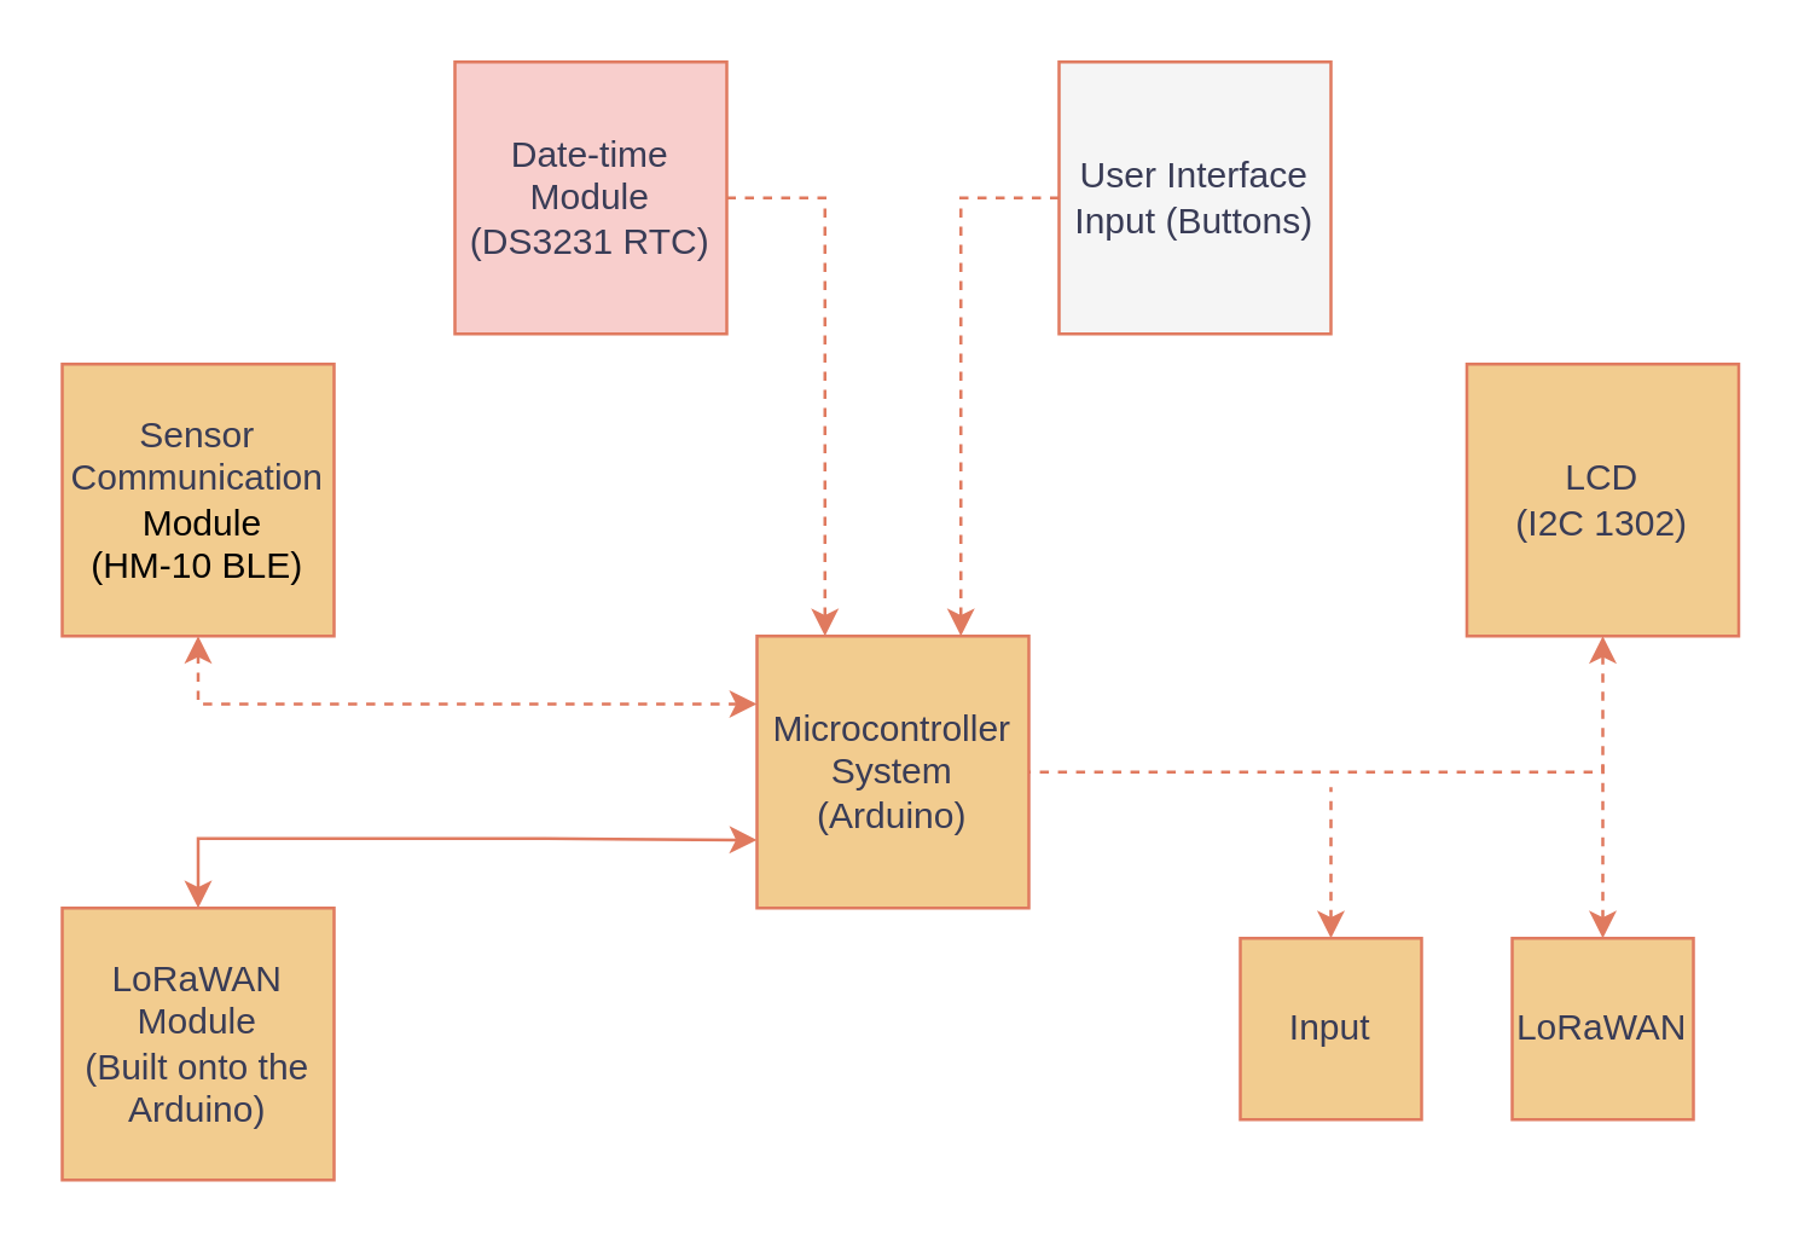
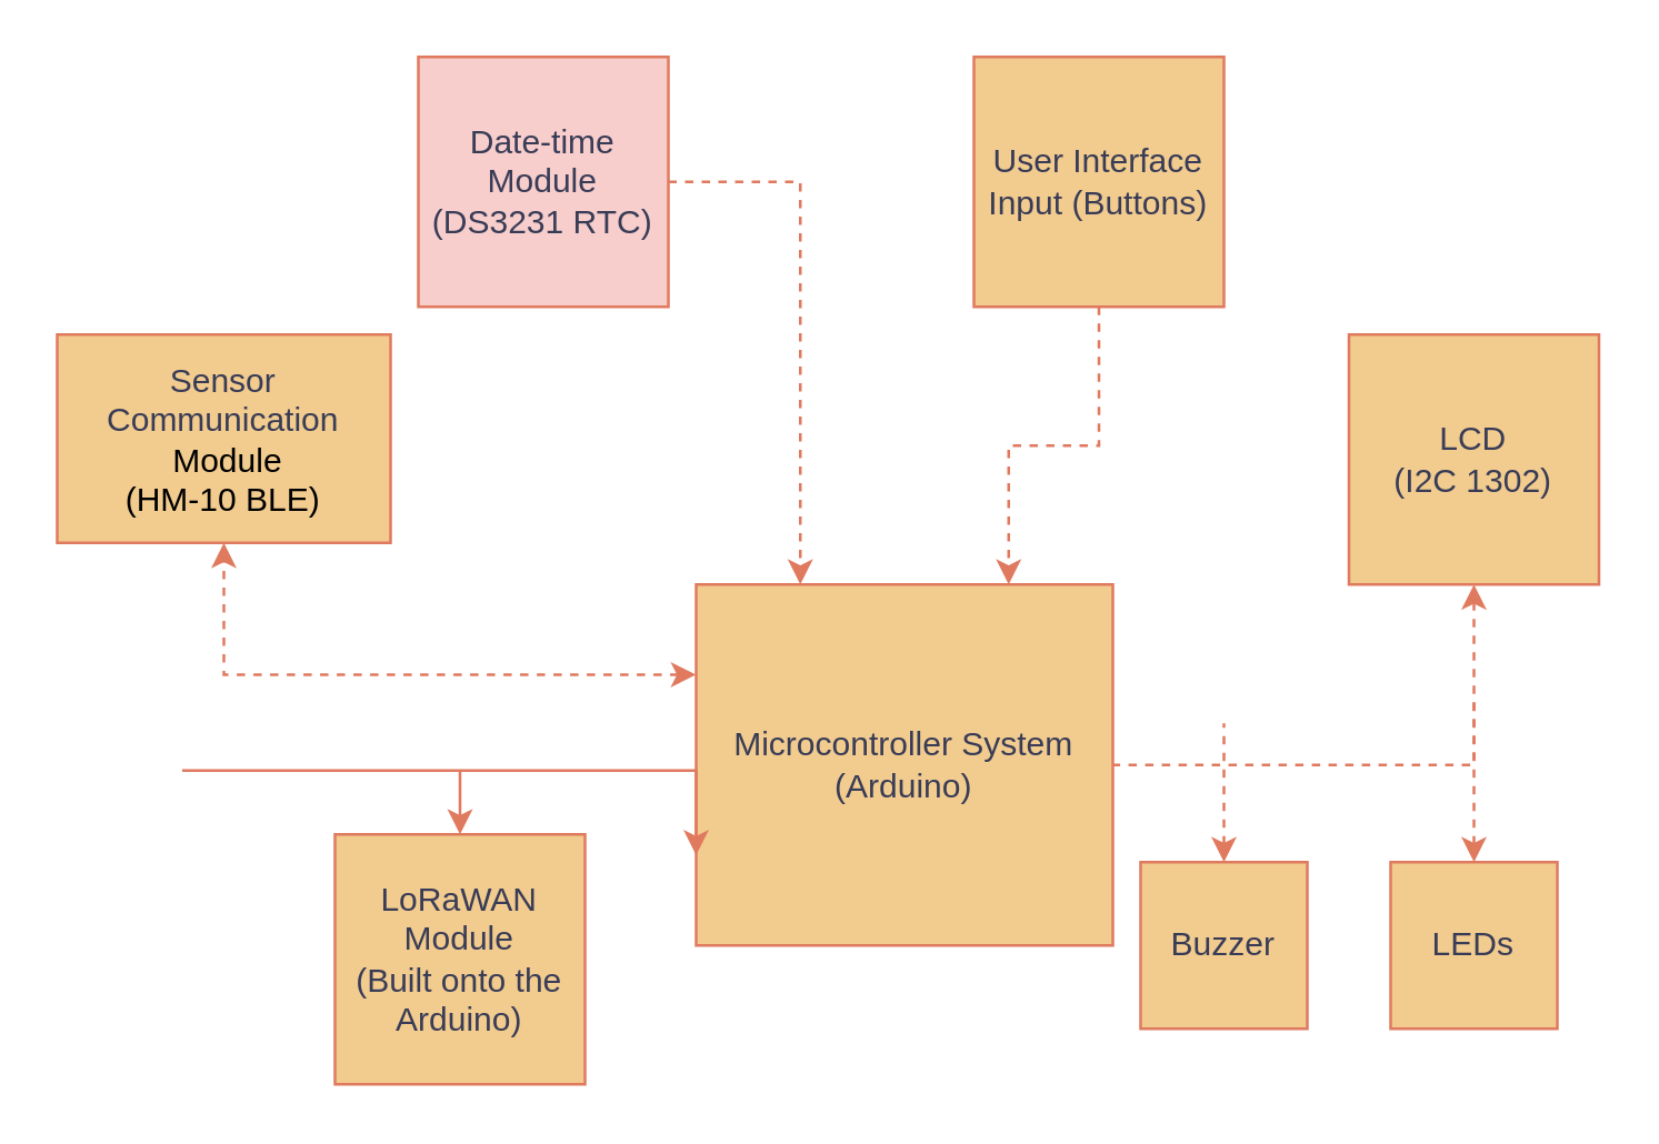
- <mxCell id="10" value="User Interface&lt;br&gt;Input (Buttons)" style="whiteSpace=wrap;html=1;aspect=fixed;labelBackgroundColor=none;fillColor=#f5f5f5;strokeColor=#E07A5F;fontColor=#393C56;" vertex="1" parent="1"><mxGeometry x="350" y="20" width="90" height="90" as="geometry" /></mxCell>
+ <mxCell id="10" value="User Interface&lt;br&gt;Input (Buttons)" style="whiteSpace=wrap;html=1;aspect=fixed;labelBackgroundColor=none;fillColor=#F2CC8F;strokeColor=#E07A5F;fontColor=#393C56;" vertex="1" parent="1"><mxGeometry x="350" y="20" width="90" height="90" as="geometry" /></mxCell>
- <mxCell id="6" value="Sensor Communication&lt;div&gt;&lt;span style=&quot;background-color: transparent; color: light-dark(rgb(0, 0, 0), rgb(255, 255, 255));&quot;&gt;&amp;nbsp;Module&lt;/span&gt;&lt;/div&gt;&lt;div&gt;&lt;span style=&quot;background-color: transparent; color: light-dark(rgb(0, 0, 0), rgb(255, 255, 255));&quot;&gt;(HM-10 BLE)&lt;/span&gt;&lt;/div&gt;" style="whiteSpace=wrap;html=1;aspect=fixed;labelBackgroundColor=none;fillColor=#F2CC8F;strokeColor=#E07A5F;fontColor=#393C56;" vertex="1" parent="1"><mxGeometry x="20" y="120" width="90" height="90" as="geometry" /></mxCell>
+ <mxCell id="6" value="Sensor Communication&lt;div&gt;&lt;span style=&quot;background-color: transparent; color: light-dark(rgb(0, 0, 0), rgb(255, 255, 255));&quot;&gt;&amp;nbsp;Module&lt;/span&gt;&lt;/div&gt;&lt;div&gt;&lt;span style=&quot;background-color: transparent; color: light-dark(rgb(0, 0, 0), rgb(255, 255, 255));&quot;&gt;(HM-10 BLE)&lt;/span&gt;&lt;/div&gt;" style="whiteSpace=wrap;html=1;aspect=fixed;labelBackgroundColor=none;fillColor=#F2CC8F;strokeColor=#E07A5F;fontColor=#393C56;" vertex="1" parent="1"><mxGeometry x="20" y="120" width="120" height="75" as="geometry" /></mxCell>
- <mxCell id="3" value="Microcontroller System&lt;div&gt;(Arduino)&lt;/div&gt;" style="whiteSpace=wrap;html=1;aspect=fixed;labelBackgroundColor=none;fillColor=#F2CC8F;strokeColor=#E07A5F;fontColor=#393C56;" vertex="1" parent="1"><mxGeometry x="250" y="210" width="90" height="90" as="geometry" /></mxCell>
+ <mxCell id="3" value="Microcontroller System&lt;div&gt;(Arduino)&lt;/div&gt;" style="whiteSpace=wrap;html=1;aspect=fixed;labelBackgroundColor=none;fillColor=#F2CC8F;strokeColor=#E07A5F;fontColor=#393C56;" vertex="1" parent="1"><mxGeometry x="250" y="210" width="150" height="130" as="geometry" /></mxCell>
- <mxCell id="12" value="Input" style="whiteSpace=wrap;html=1;aspect=fixed;labelBackgroundColor=none;fillColor=#F2CC8F;strokeColor=#E07A5F;fontColor=#393C56;" vertex="1" parent="1"><mxGeometry x="410" y="310" width="60" height="60" as="geometry" /></mxCell>
+ <mxCell id="12" value="Buzzer" style="whiteSpace=wrap;html=1;aspect=fixed;labelBackgroundColor=none;fillColor=#F2CC8F;strokeColor=#E07A5F;fontColor=#393C56;" vertex="1" parent="1"><mxGeometry x="410" y="310" width="60" height="60" as="geometry" /></mxCell>
- <mxCell id="14" value="LoRaWAN" style="whiteSpace=wrap;html=1;aspect=fixed;labelBackgroundColor=none;fillColor=#F2CC8F;strokeColor=#E07A5F;fontColor=#393C56;" vertex="1" parent="1"><mxGeometry x="500" y="310" width="60" height="60" as="geometry" /></mxCell>
+ <mxCell id="14" value="LEDs" style="whiteSpace=wrap;html=1;aspect=fixed;labelBackgroundColor=none;fillColor=#F2CC8F;strokeColor=#E07A5F;fontColor=#393C56;" vertex="1" parent="1"><mxGeometry x="500" y="310" width="60" height="60" as="geometry" /></mxCell>
- <mxCell id="16" value="LoRaWAN&lt;div&gt;Module&lt;/div&gt;&lt;div&gt;(Built onto the Arduino)&lt;/div&gt;" style="whiteSpace=wrap;html=1;aspect=fixed;labelBackgroundColor=none;fillColor=#F2CC8F;strokeColor=#E07A5F;fontColor=#393C56;" vertex="1" parent="1"><mxGeometry x="20" y="300" width="90" height="90" as="geometry" /></mxCell>
+ <mxCell id="16" value="LoRaWAN&lt;div&gt;Module&lt;/div&gt;&lt;div&gt;(Built onto the Arduino)&lt;/div&gt;" style="whiteSpace=wrap;html=1;aspect=fixed;labelBackgroundColor=none;fillColor=#F2CC8F;strokeColor=#E07A5F;fontColor=#393C56;" vertex="1" parent="1"><mxGeometry x="120" y="300" width="90" height="90" as="geometry" /></mxCell>
